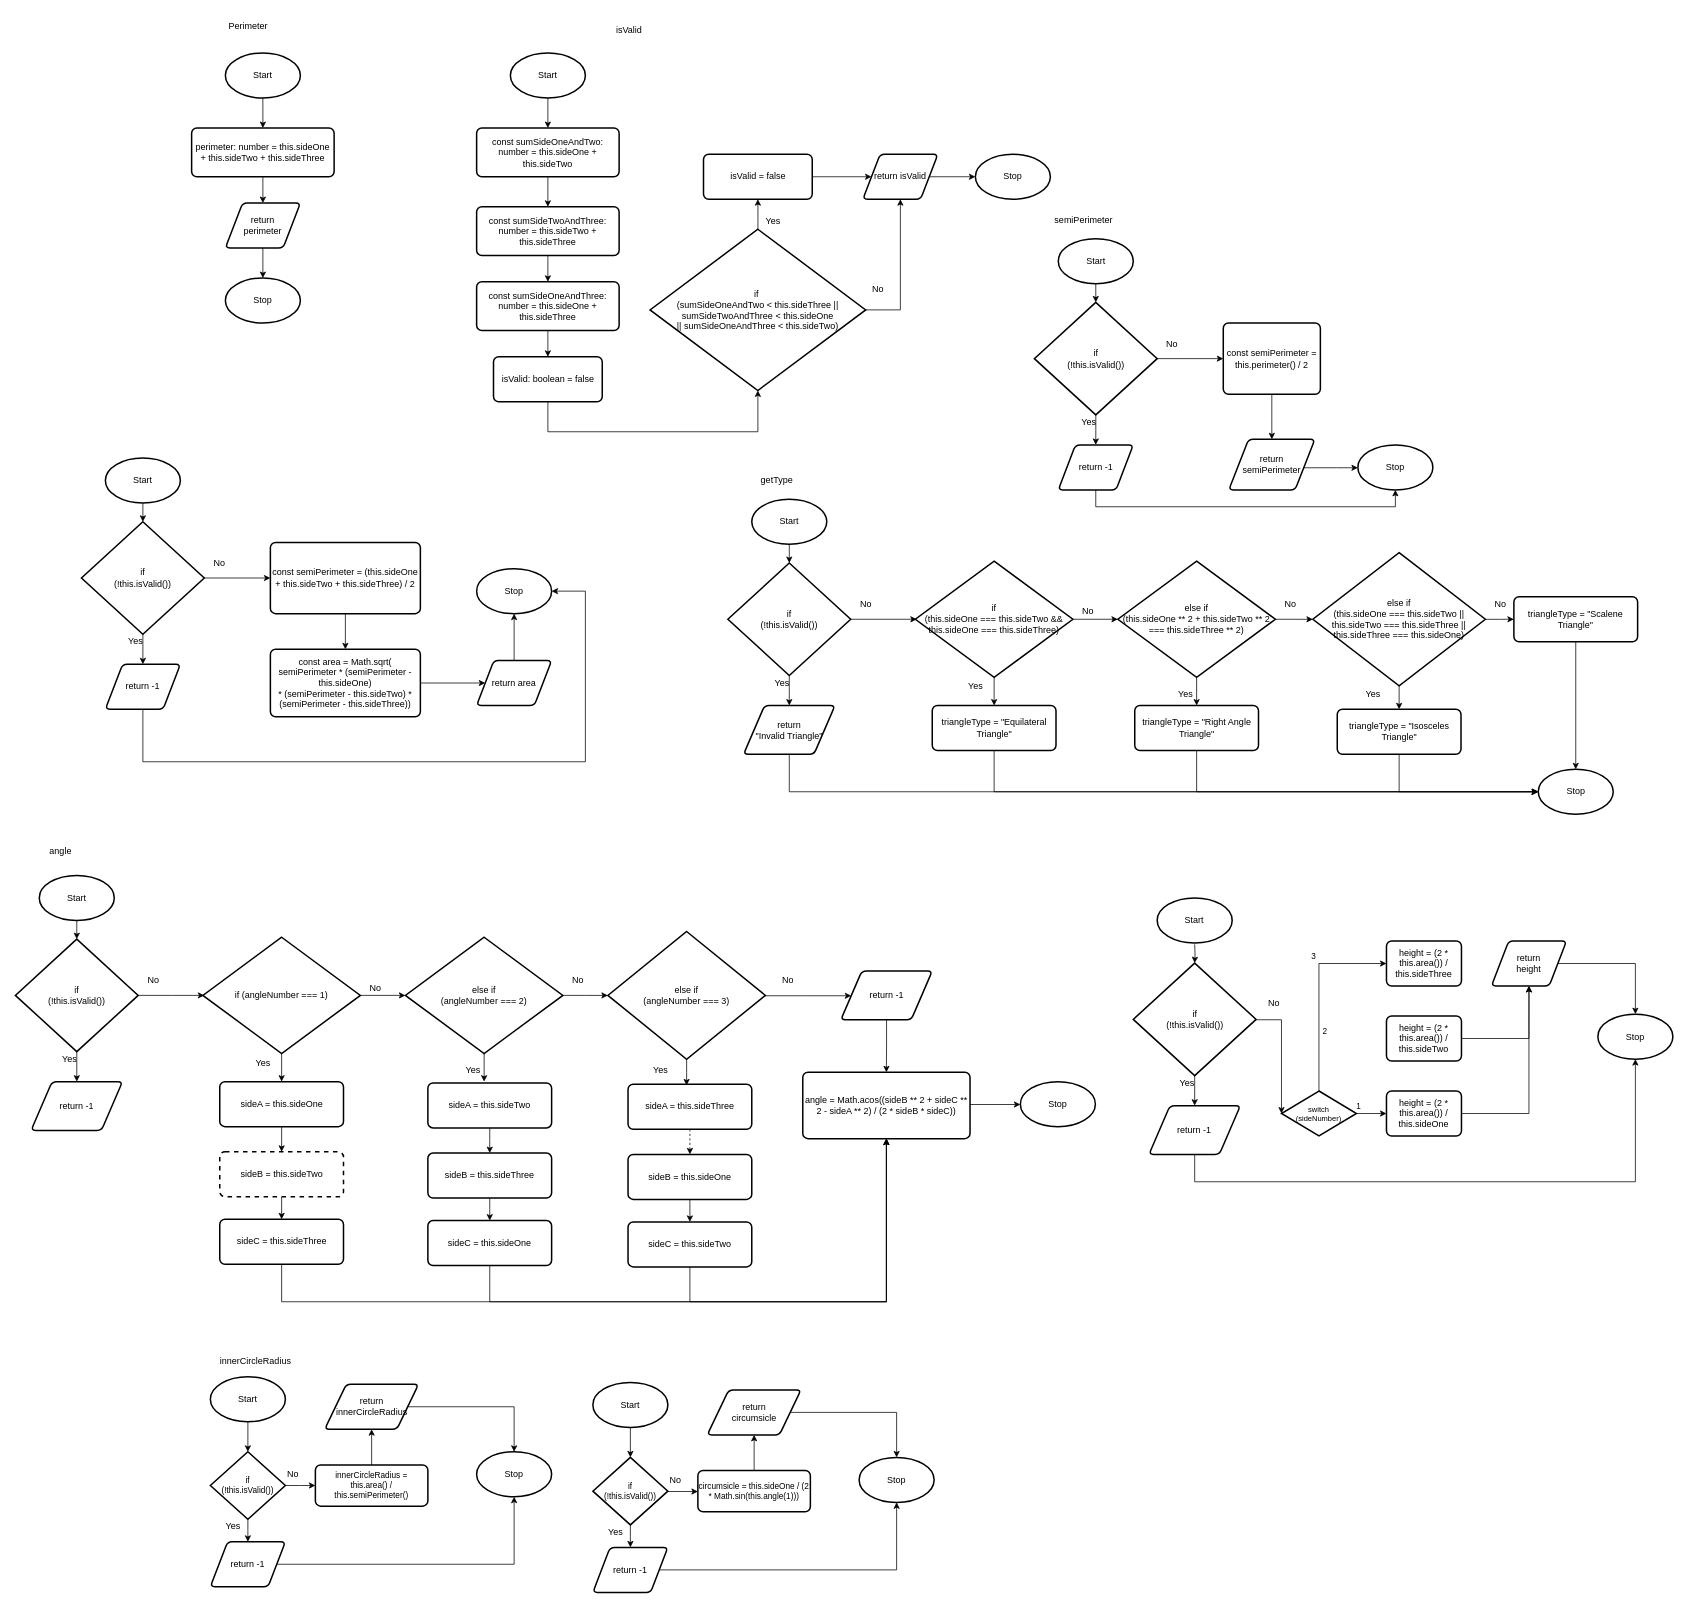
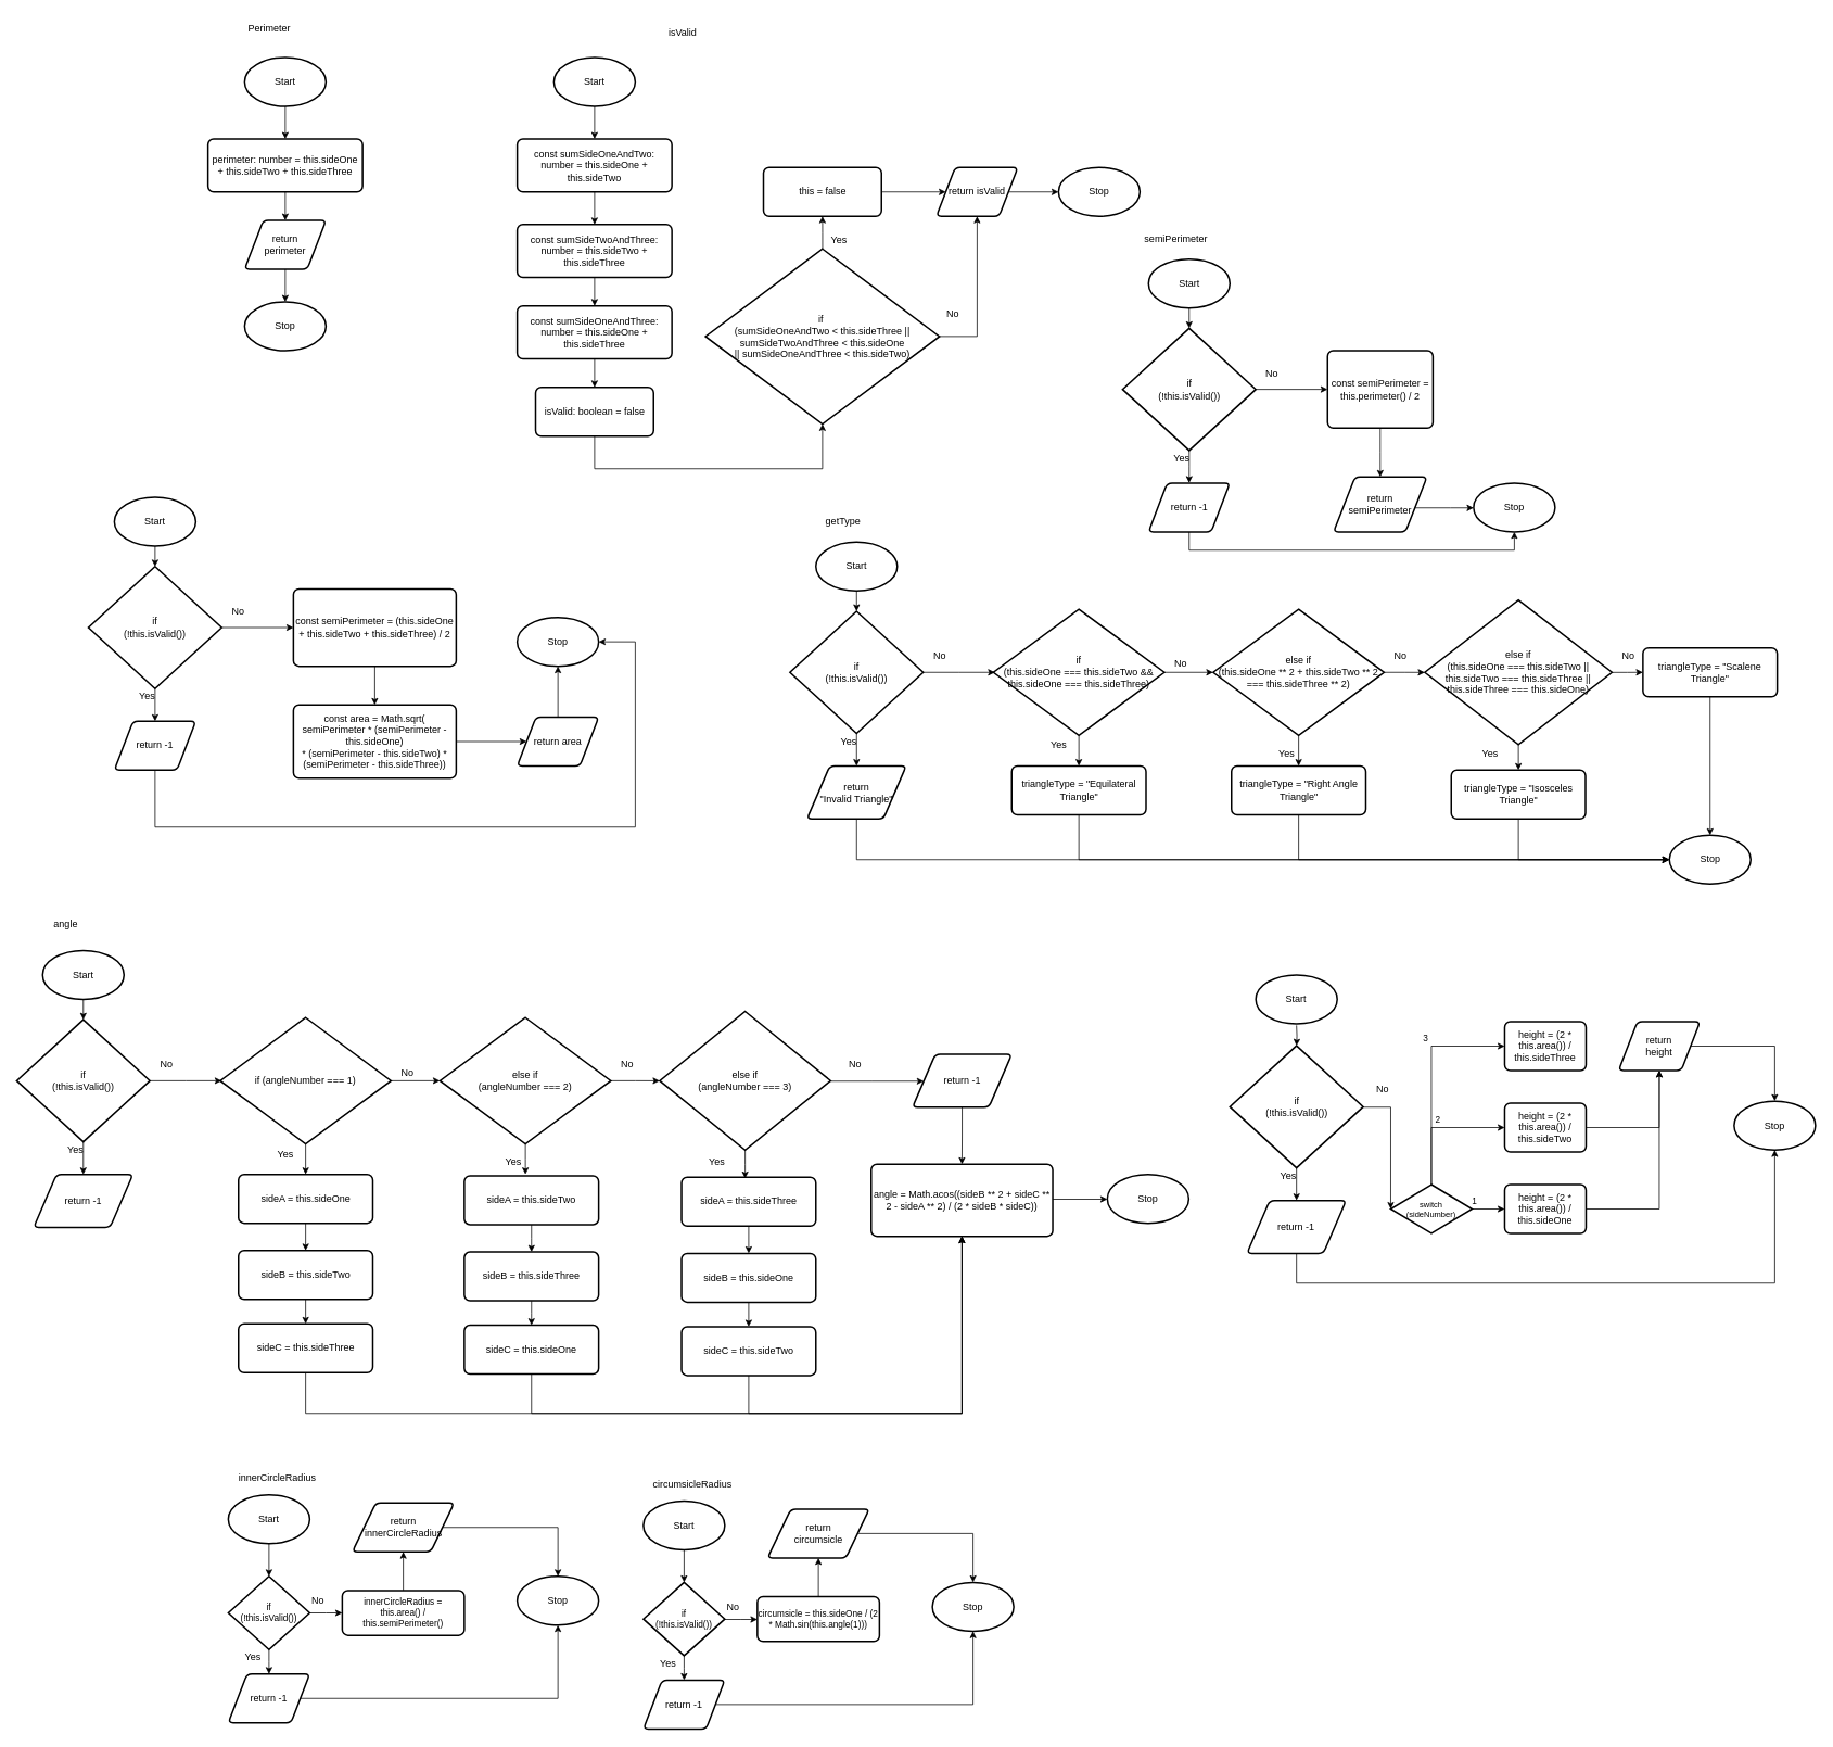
- <mxCell id="26" value="isValid = false" style="rounded=1;whiteSpace=wrap;html=1;absoluteArcSize=1;arcSize=14;strokeWidth=2;fontSize=12;" vertex="1" parent="1"><mxGeometry x="937.5" y="205" width="145" height="60" as="geometry" /></mxCell>
+ <mxCell id="26" value="this = false" style="rounded=1;whiteSpace=wrap;html=1;absoluteArcSize=1;arcSize=14;strokeWidth=2;fontSize=12;" vertex="1" parent="1"><mxGeometry x="937.5" y="205" width="145" height="60" as="geometry" /></mxCell>
+ <mxCell id="153" style="edgeStyle=orthogonalEdgeStyle;rounded=0;html=1;entryX=0;entryY=0.5;entryDx=0;entryDy=0;fontSize=11;" edge="1" parent="1" source="155" target="150"><mxGeometry relative="1" as="geometry"><Array as="points"><mxPoint x="1758.13" y="1384" /></Array></mxGeometry></mxCell>
- <mxCell id="133" style="edgeStyle=elbowEdgeStyle;rounded=0;elbow=vertical;html=1;dashed=1;" edge="1" parent="1" source="134" target="136"><mxGeometry relative="1" as="geometry" /></mxCell>
+ <mxCell id="133" style="edgeStyle=elbowEdgeStyle;rounded=0;elbow=vertical;html=1;" edge="1" parent="1" source="134" target="136"><mxGeometry relative="1" as="geometry" /></mxCell>
- <mxCell id="124" value="sideB = this.sideTwo" style="rounded=1;whiteSpace=wrap;html=1;absoluteArcSize=1;arcSize=14;strokeWidth=2;dashed=1;" vertex="1" parent="1"><mxGeometry x="292.5" y="1535" width="165" height="60" as="geometry" /></mxCell>
+ <mxCell id="124" value="sideB = this.sideTwo" style="rounded=1;whiteSpace=wrap;html=1;absoluteArcSize=1;arcSize=14;strokeWidth=2;" vertex="1" parent="1"><mxGeometry x="292.5" y="1535" width="165" height="60" as="geometry" /></mxCell>
+ <mxCell id="192" value="circumsicleRadius" style="text;html=1;align=center;verticalAlign=middle;resizable=0;points=[];autosize=1;strokeColor=none;fillColor=none;" vertex="1" parent="1"><mxGeometry x="790" y="1807.5" width="120" height="30" as="geometry" /></mxCell>
